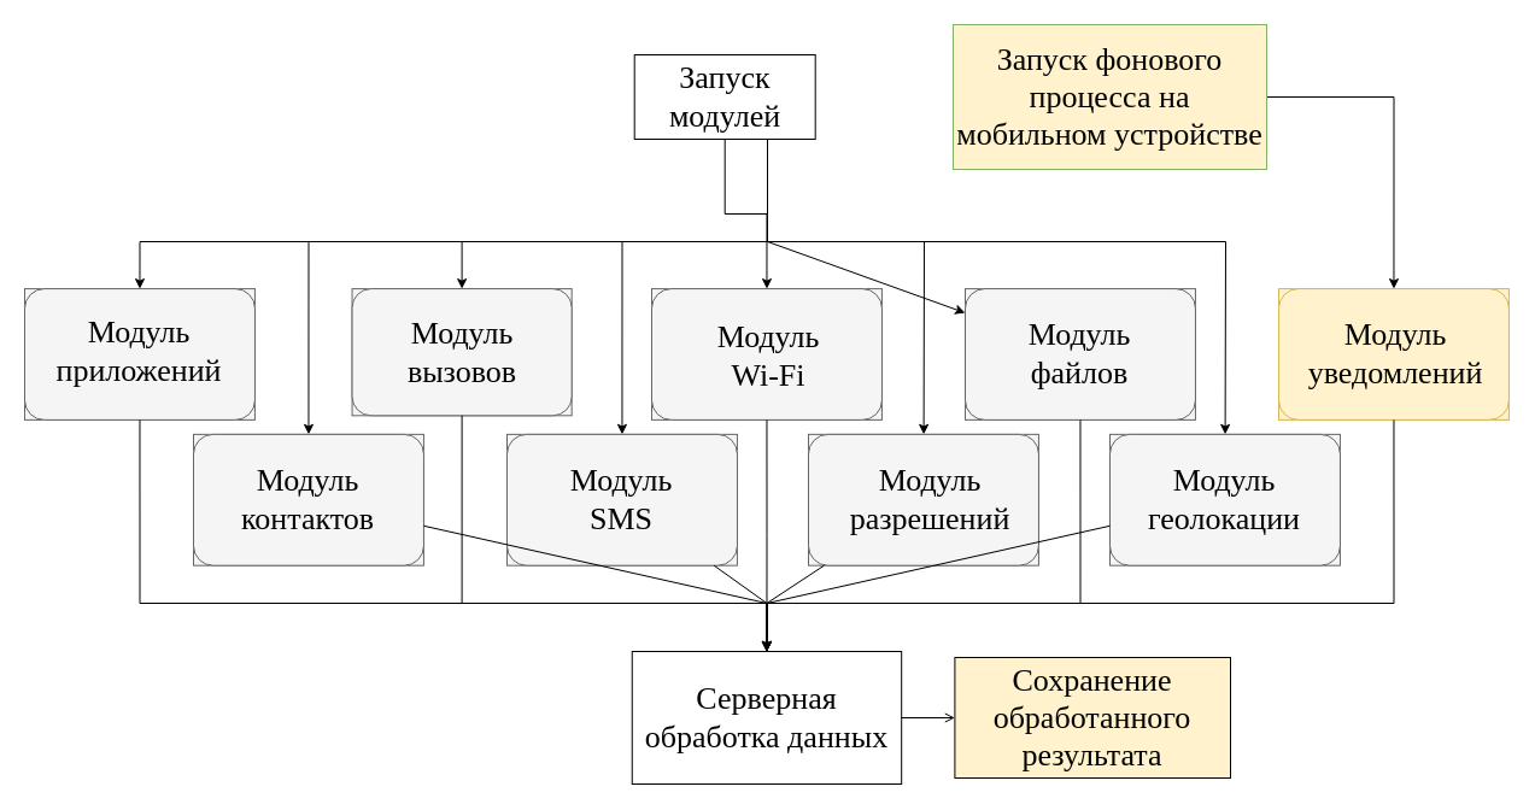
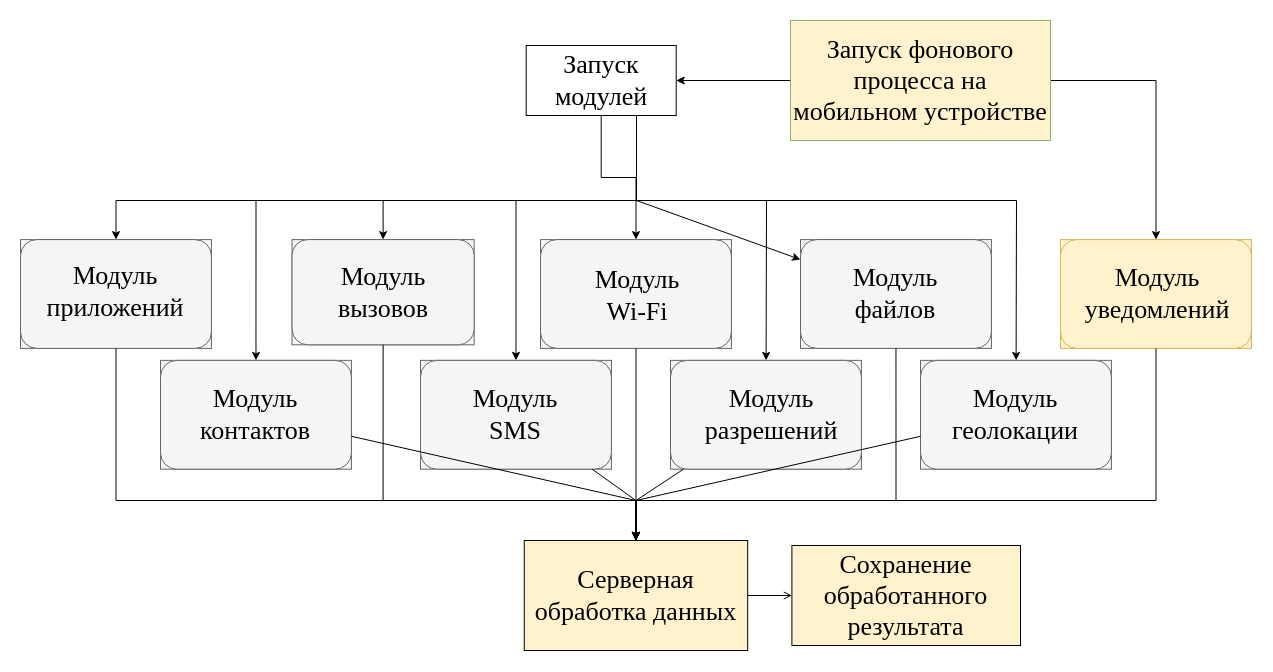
+ <mxCell id="2" style="edgeStyle=orthogonalEdgeStyle;rounded=0;orthogonalLoop=1;jettySize=auto;html=1;entryX=1;entryY=0.5;entryDx=0;entryDy=0;fontSize=26;fontFamily=Verdana;" parent="1" source="4" target="13" edge="1"><mxGeometry relative="1" as="geometry" /></mxCell>
- <mxCell id="15" value="&lt;font style=&quot;font-size: 26px;&quot;&gt;Серверная обработка данных&lt;/font&gt;" style="rounded=0;whiteSpace=wrap;html=1;spacing=2;fontSize=26;fontFamily=Verdana;" parent="1" vertex="1"><mxGeometry x="523.75" y="540" width="223.43" height="110" as="geometry" /></mxCell>
+ <mxCell id="15" value="&lt;font style=&quot;font-size: 26px;&quot;&gt;Серверная обработка данных&lt;/font&gt;" style="rounded=0;whiteSpace=wrap;html=1;spacing=2;fontSize=26;fontFamily=Verdana;fillColor=#fff2cc;" parent="1" vertex="1"><mxGeometry x="523.75" y="540" width="223.43" height="110" as="geometry" /></mxCell>
